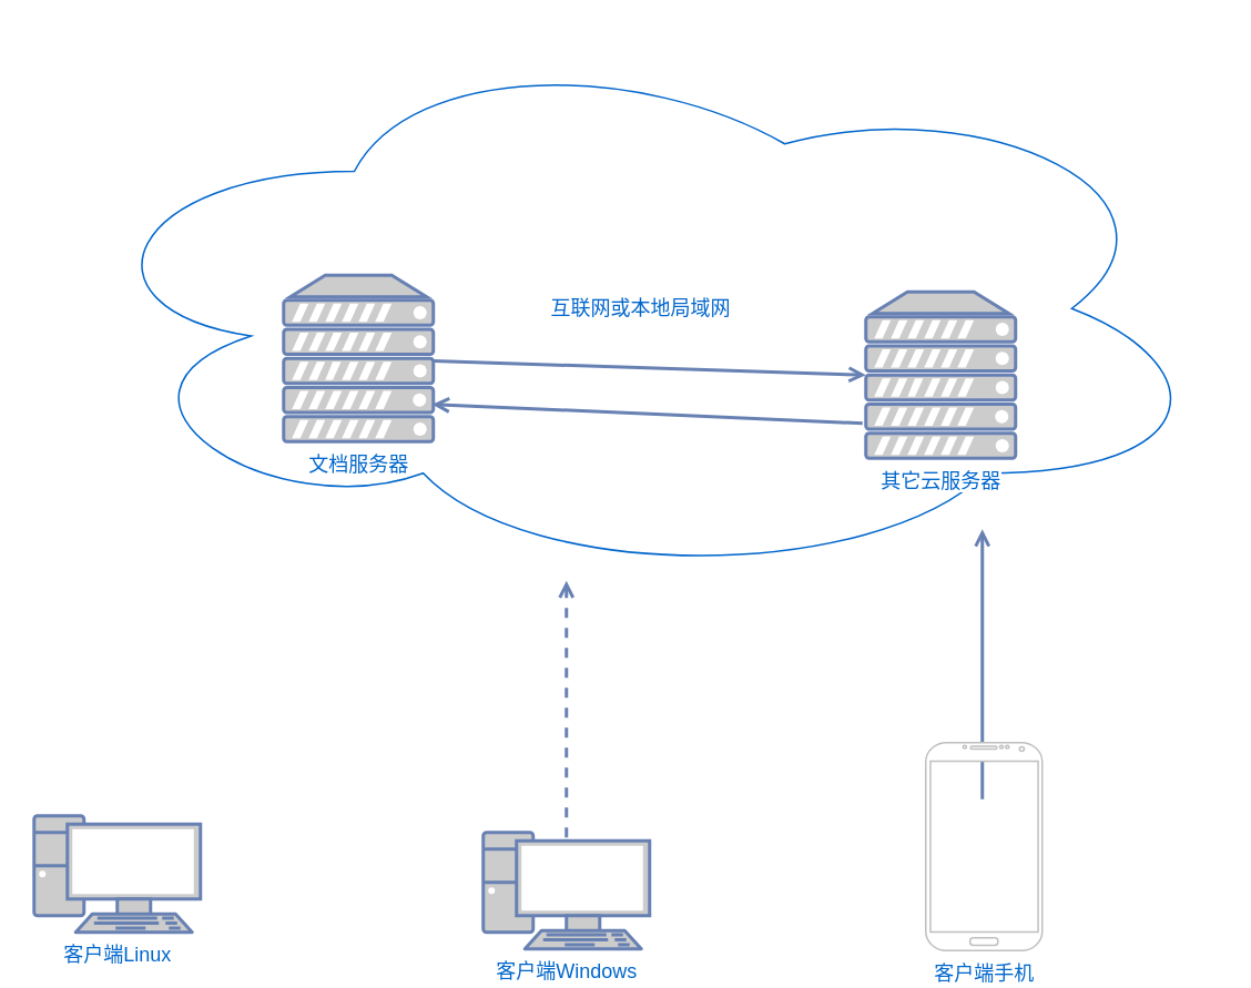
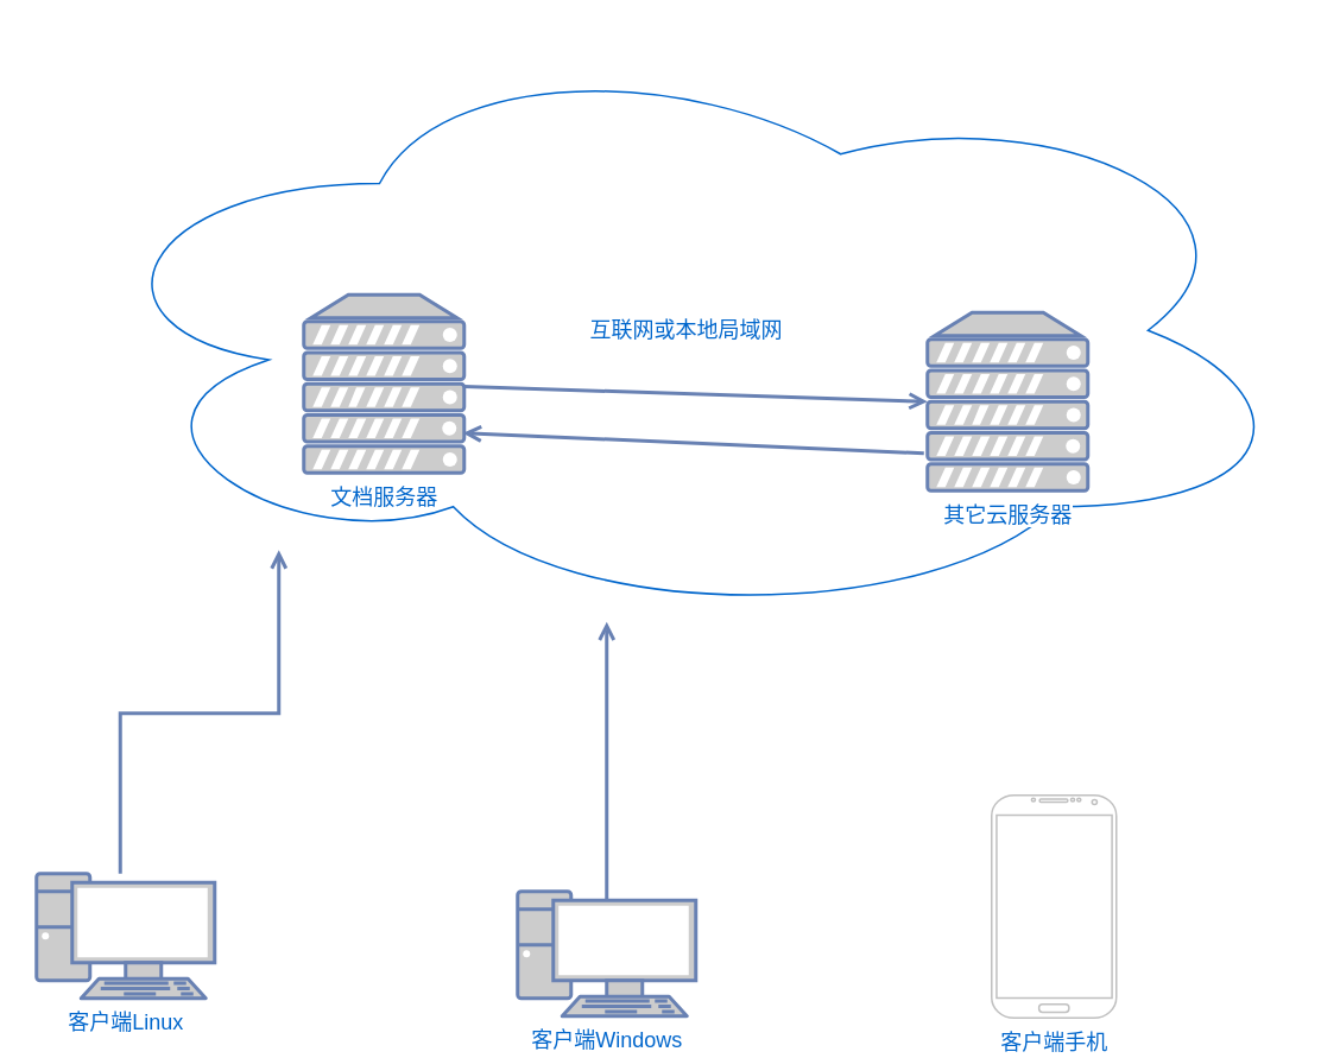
- <mxCell id="11" value="" style="edgeStyle=orthogonalEdgeStyle;html=1;labelBackgroundColor=none;endArrow=none;strokeWidth=2;fontFamily=Verdana;fontSize=28;fontColor=#0066CC;rounded=0;strokeColor=#6881B3;startArrow=open;startFill=0;entryX=0.486;entryY=0;entryDx=0;entryDy=0;entryPerimeter=0;" parent="1" source="2" target="12" edge="1"><mxGeometry relative="1" as="geometry"><mxPoint x="676" y="314.711" as="sourcePoint" /><mxPoint x="730" y="540" as="targetPoint" /><Array as="points"><mxPoint x="590" y="480" /><mxPoint x="590" y="480" /></Array></mxGeometry></mxCell>
+ <mxCell id="8" value="" style="edgeStyle=orthogonalEdgeStyle;html=1;labelBackgroundColor=none;endArrow=none;strokeWidth=2;fontFamily=Verdana;fontSize=28;fontColor=#0066CC;rounded=0;strokeColor=#6881B3;startArrow=open;startFill=0;" parent="1" source="2" target="7" edge="1"><mxGeometry relative="1" as="geometry"><mxPoint x="380" y="586.5" as="sourcePoint" /><mxPoint x="210" y="540" as="targetPoint" /><Array as="points"><mxPoint x="156" y="400" /><mxPoint x="67" y="400" /></Array></mxGeometry></mxCell>
- <mxCell id="10" value="" style="edgeStyle=orthogonalEdgeStyle;html=1;labelBackgroundColor=none;endArrow=none;strokeWidth=2;fontFamily=Verdana;fontSize=28;fontColor=#0066CC;rounded=0;strokeColor=#6881B3;startArrow=open;startFill=0;entryX=0.5;entryY=0.07;entryDx=0;entryDy=0;entryPerimeter=0;dashed=1;" parent="1" source="2" target="9" edge="1"><mxGeometry relative="1" as="geometry"><mxPoint x="776" y="324.711" as="sourcePoint" /><mxPoint x="830" y="550" as="targetPoint" /><Array as="points"><mxPoint x="340" y="420" /><mxPoint x="340" y="420" /></Array></mxGeometry></mxCell>
+ <mxCell id="10" value="" style="edgeStyle=orthogonalEdgeStyle;html=1;labelBackgroundColor=none;endArrow=none;strokeWidth=2;fontFamily=Verdana;fontSize=28;fontColor=#0066CC;rounded=0;strokeColor=#6881B3;startArrow=open;startFill=0;entryX=0.5;entryY=0.07;entryDx=0;entryDy=0;entryPerimeter=0;" parent="1" source="2" target="9" edge="1"><mxGeometry relative="1" as="geometry"><mxPoint x="776" y="324.711" as="sourcePoint" /><mxPoint x="830" y="550" as="targetPoint" /><Array as="points"><mxPoint x="340" y="420" /><mxPoint x="340" y="420" /></Array></mxGeometry></mxCell>
